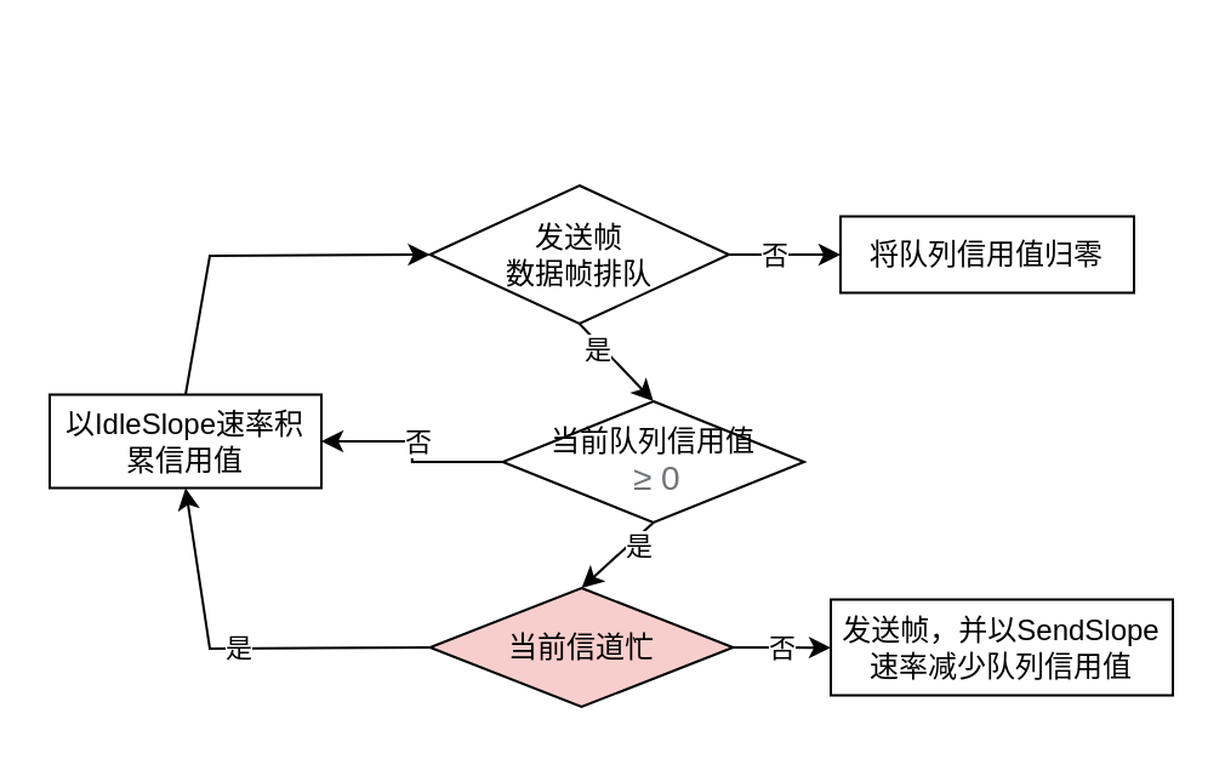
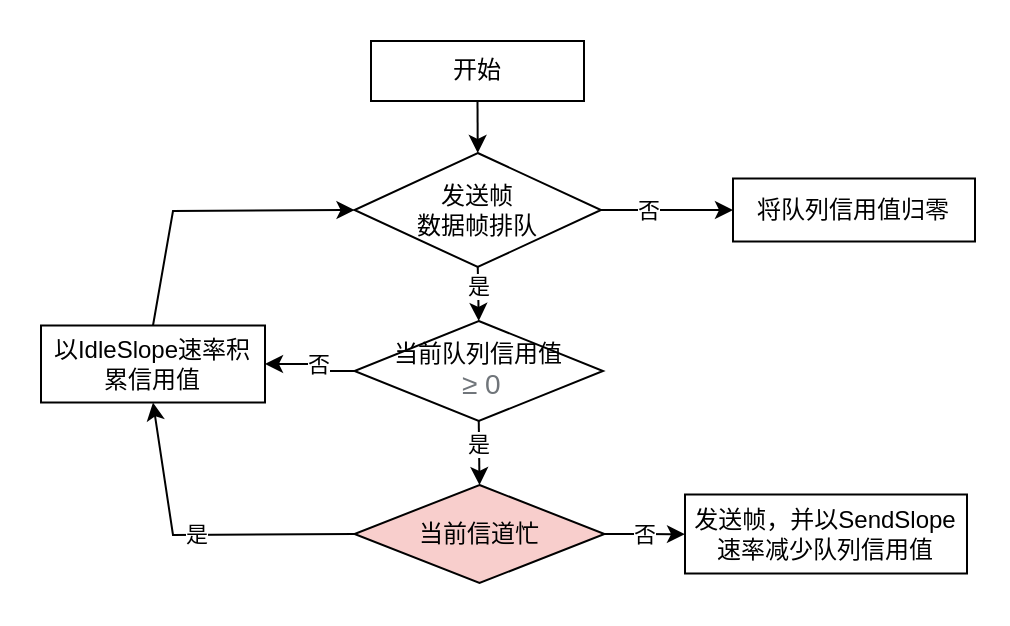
+ <mxCell id="18" value="&lt;span&gt;开始&lt;/span&gt;" style="rounded=0;whiteSpace=wrap;html=1;" vertex="1" parent="1"><mxGeometry x="185" y="20" width="106.5" height="30" as="geometry" /></mxCell>
+ <mxCell id="9" value="" style="endArrow=classic;html=1;exitX=0.5;exitY=1;exitDx=0;exitDy=0;entryX=0.5;entryY=0;entryDx=0;entryDy=0;" parent="1" source="18" target="2" edge="1"><mxGeometry width="50" height="50" relative="1" as="geometry"><mxPoint x="232" y="65" as="sourcePoint" /><mxPoint x="362" y="225" as="targetPoint" /></mxGeometry></mxCell>
- <mxCell id="7" value="将队列信用值归零" style="rounded=0;whiteSpace=wrap;html=1;" parent="1" vertex="1"><mxGeometry x="346" y="88.75" width="121" height="31.5" as="geometry" /></mxCell>
+ <mxCell id="7" value="将队列信用值归零" style="rounded=0;whiteSpace=wrap;html=1;" parent="1" vertex="1"><mxGeometry x="366" y="88.75" width="121" height="31.5" as="geometry" /></mxCell>
- <mxCell id="3" value="当前队列信用值&lt;br&gt;&amp;nbsp;&lt;span class=&quot;gyWzne Eq0J8&quot; style=&quot;color: rgb(112 , 117 , 122) ; font-family: &amp;#34;arial&amp;#34; , sans-serif ; font-size: 14px ; text-align: left ; background-color: rgb(255 , 255 , 255)&quot;&gt;≥ 0&lt;/span&gt;" style="rhombus;whiteSpace=wrap;html=1;" parent="1" vertex="1"><mxGeometry x="206.75" y="165" width="124.25" height="50" as="geometry" /></mxCell>
+ <mxCell id="3" value="当前队列信用值&lt;br&gt;&amp;nbsp;&lt;span class=&quot;gyWzne Eq0J8&quot; style=&quot;color: rgb(112 , 117 , 122) ; font-family: &amp;#34;arial&amp;#34; , sans-serif ; font-size: 14px ; text-align: left ; background-color: rgb(255 , 255 , 255)&quot;&gt;≥ 0&lt;/span&gt;" style="rhombus;whiteSpace=wrap;html=1;" parent="1" vertex="1"><mxGeometry x="176.75" y="160" width="124.25" height="50" as="geometry" /></mxCell>
